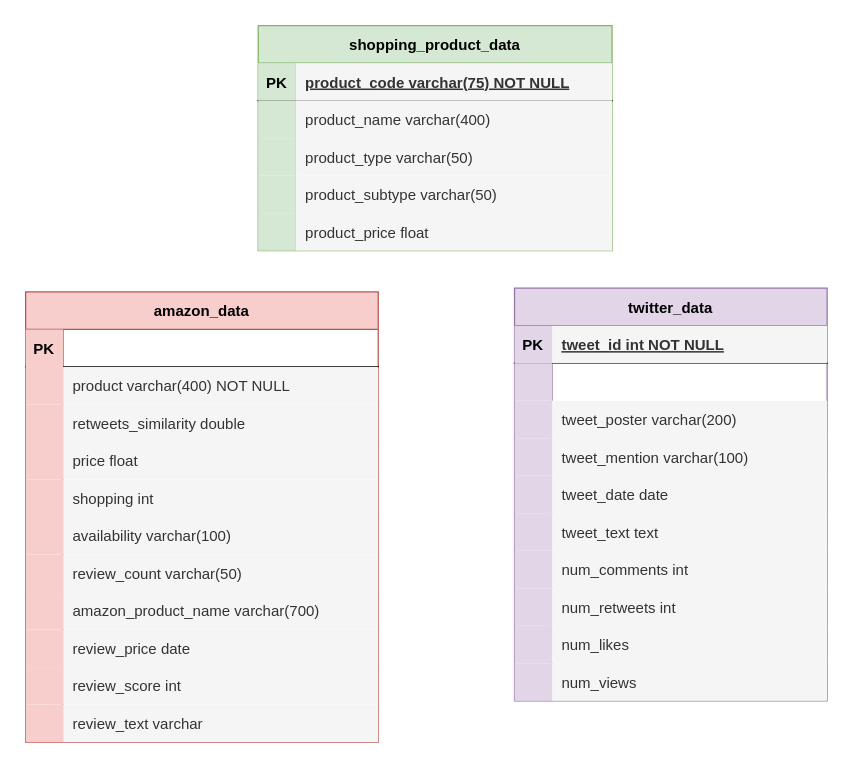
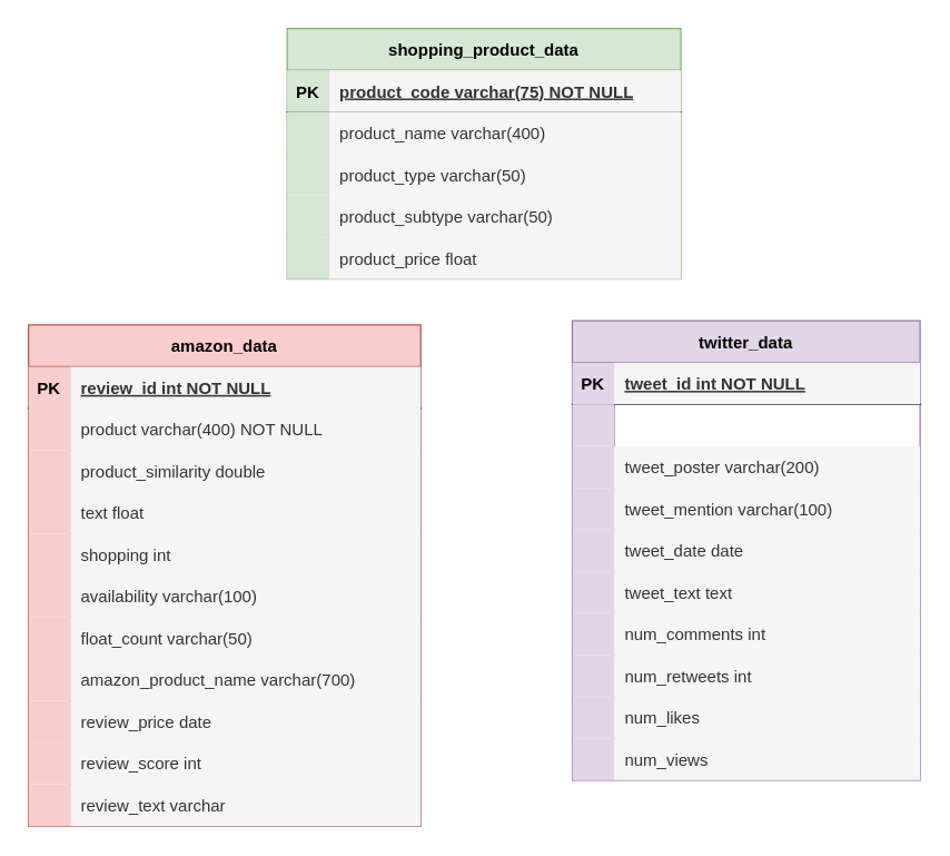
+ <mxCell id="21" value="review_id int NOT NULL " style="shape=partialRectangle;overflow=hidden;connectable=0;fillColor=#f5f5f5;top=0;left=0;bottom=0;right=0;align=left;spacingLeft=6;fontStyle=5;fontColor=#333333;strokeColor=#666666;" parent="19" vertex="1"><mxGeometry x="30" width="252" height="30" as="geometry"><mxRectangle width="252" height="30" as="alternateBounds" /></mxGeometry></mxCell>
- <mxCell id="27" value="retweets_similarity double" style="shape=partialRectangle;overflow=hidden;connectable=0;fillColor=#f5f5f5;top=0;left=0;bottom=0;right=0;align=left;spacingLeft=6;fontColor=#333333;strokeColor=#666666;" parent="25" vertex="1"><mxGeometry x="30" width="252" height="30" as="geometry"><mxRectangle width="252" height="30" as="alternateBounds" /></mxGeometry></mxCell>
+ <mxCell id="27" value="product_similarity double" style="shape=partialRectangle;overflow=hidden;connectable=0;fillColor=#f5f5f5;top=0;left=0;bottom=0;right=0;align=left;spacingLeft=6;fontColor=#333333;strokeColor=#666666;" parent="25" vertex="1"><mxGeometry x="30" width="252" height="30" as="geometry"><mxRectangle width="252" height="30" as="alternateBounds" /></mxGeometry></mxCell>
- <mxCell id="30" value="price float" style="shape=partialRectangle;overflow=hidden;connectable=0;fillColor=#f5f5f5;top=0;left=0;bottom=0;right=0;align=left;spacingLeft=6;fontColor=#333333;strokeColor=#666666;" parent="28" vertex="1"><mxGeometry x="30" width="252" height="30" as="geometry"><mxRectangle width="252" height="30" as="alternateBounds" /></mxGeometry></mxCell>
+ <mxCell id="30" value="text float" style="shape=partialRectangle;overflow=hidden;connectable=0;fillColor=#f5f5f5;top=0;left=0;bottom=0;right=0;align=left;spacingLeft=6;fontColor=#333333;strokeColor=#666666;" parent="28" vertex="1"><mxGeometry x="30" width="252" height="30" as="geometry"><mxRectangle width="252" height="30" as="alternateBounds" /></mxGeometry></mxCell>
- <mxCell id="39" value="review_count varchar(50)" style="shape=partialRectangle;overflow=hidden;connectable=0;fillColor=#f5f5f5;top=0;left=0;bottom=0;right=0;align=left;spacingLeft=6;fontColor=#333333;strokeColor=#666666;" parent="37" vertex="1"><mxGeometry x="30" width="252" height="30" as="geometry"><mxRectangle width="252" height="30" as="alternateBounds" /></mxGeometry></mxCell>
+ <mxCell id="39" value="float_count varchar(50)" style="shape=partialRectangle;overflow=hidden;connectable=0;fillColor=#f5f5f5;top=0;left=0;bottom=0;right=0;align=left;spacingLeft=6;fontColor=#333333;strokeColor=#666666;" parent="37" vertex="1"><mxGeometry x="30" width="252" height="30" as="geometry"><mxRectangle width="252" height="30" as="alternateBounds" /></mxGeometry></mxCell>
